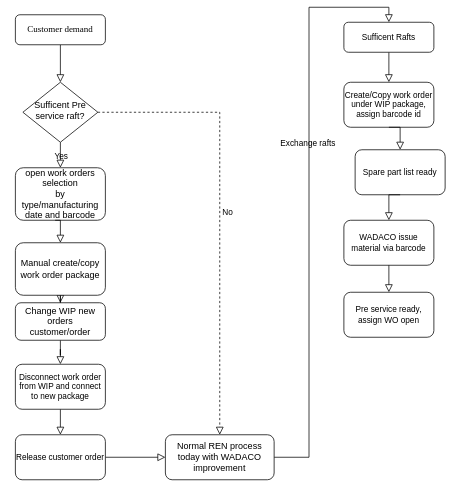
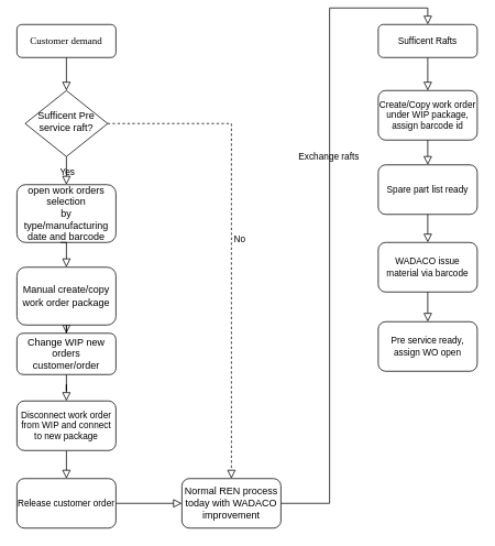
- <mxCell id="3" value="&lt;font face=&quot;Verdana&quot;&gt;Customer demand&lt;/font&gt;" style="rounded=1;whiteSpace=wrap;html=1;fontSize=12;glass=0;strokeWidth=1;shadow=0;" parent="1" vertex="1"><mxGeometry x="20" y="10" width="120" height="40" as="geometry" /></mxCell>
+ <mxCell id="3" value="&lt;font face=&quot;Verdana&quot;&gt;Customer demand&lt;/font&gt;" style="rounded=1;whiteSpace=wrap;html=1;fontSize=12;glass=0;strokeWidth=1;shadow=0;" parent="1" vertex="1"><mxGeometry x="20" y="20" width="120" height="40" as="geometry" /></mxCell>
- <mxCell id="26" value="Spare part list ready" style="rounded=1;whiteSpace=wrap;html=1;align=center;verticalAlign=middle;fontFamily=Helvetica;fontSize=11;fontColor=default;labelBackgroundColor=none;resizable=0;fillColor=none;gradientColor=none;" parent="1" vertex="1"><mxGeometry x="473" y="190" width="120" height="60" as="geometry" /></mxCell>
+ <mxCell id="26" value="Spare part list ready" style="rounded=1;whiteSpace=wrap;html=1;align=center;verticalAlign=middle;fontFamily=Helvetica;fontSize=11;fontColor=default;labelBackgroundColor=none;resizable=0;fillColor=none;gradientColor=none;" parent="1" vertex="1"><mxGeometry x="458" y="190" width="120" height="60" as="geometry" /></mxCell>
- <mxCell id="20" value="&lt;span style=&quot;font-size: 12px;&quot;&gt;Normal REN process today with WADACO improvement&lt;/span&gt;" style="whiteSpace=wrap;html=1;fontSize=11;rounded=1;labelBackgroundColor=none;" parent="1" vertex="1"><mxGeometry x="220" y="570" width="145" height="60" as="geometry" /></mxCell>
+ <mxCell id="20" value="&lt;span style=&quot;font-size: 12px;&quot;&gt;Normal REN process today with WADACO improvement&lt;/span&gt;" style="whiteSpace=wrap;html=1;fontSize=11;rounded=1;labelBackgroundColor=none;" parent="1" vertex="1"><mxGeometry x="220" y="570" width="120" height="60" as="geometry" /></mxCell>
